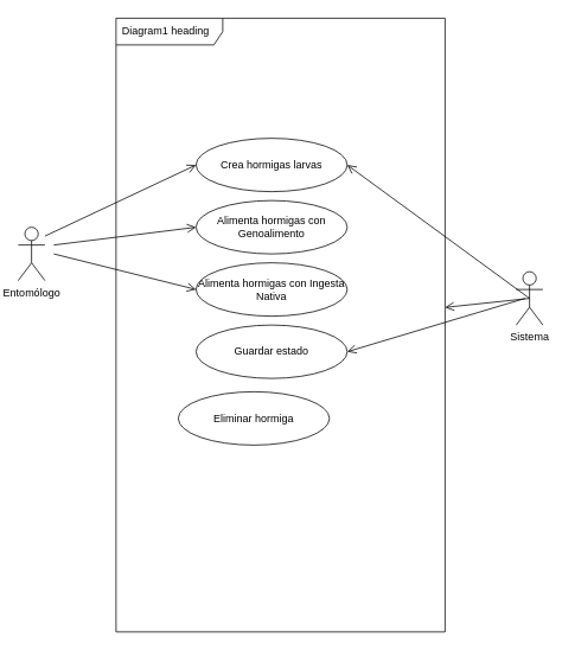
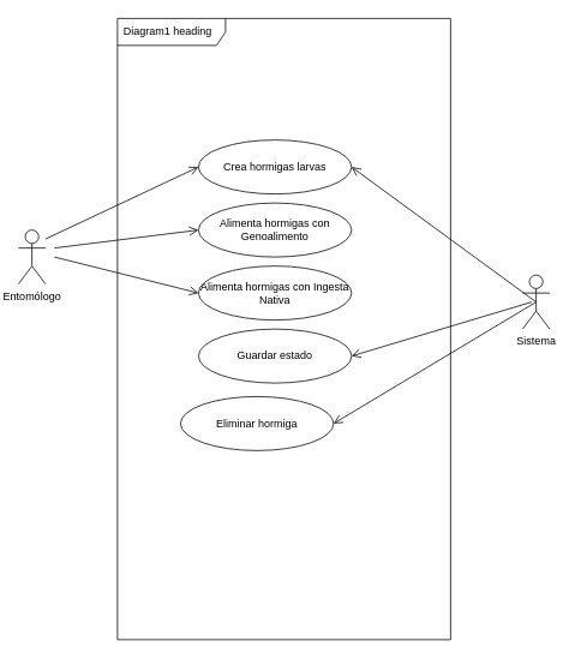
- <mxCell id="13" value="" style="endArrow=open;startArrow=none;endFill=0;startFill=0;endSize=8;html=1;verticalAlign=bottom;labelBackgroundColor=none;strokeWidth=1;exitX=0.5;exitY=0.5;exitDx=0;exitDy=0;exitPerimeter=0;" edge="1" parent="1" source="10" target="14"><mxGeometry width="160" relative="1" as="geometry"><mxPoint x="610" y="355" as="sourcePoint" /><mxPoint x="420" y="285" as="targetPoint" /></mxGeometry></mxCell>
+ <mxCell id="13" value="" style="endArrow=open;startArrow=none;endFill=0;startFill=0;endSize=8;html=1;verticalAlign=bottom;labelBackgroundColor=none;strokeWidth=1;entryX=1;entryY=0.5;entryDx=0;entryDy=0;exitX=0.5;exitY=0.5;exitDx=0;exitDy=0;exitPerimeter=0;" edge="1" parent="1" source="10" target="15"><mxGeometry width="160" relative="1" as="geometry"><mxPoint x="610" y="355" as="sourcePoint" /><mxPoint x="420" y="285" as="targetPoint" /></mxGeometry></mxCell>
